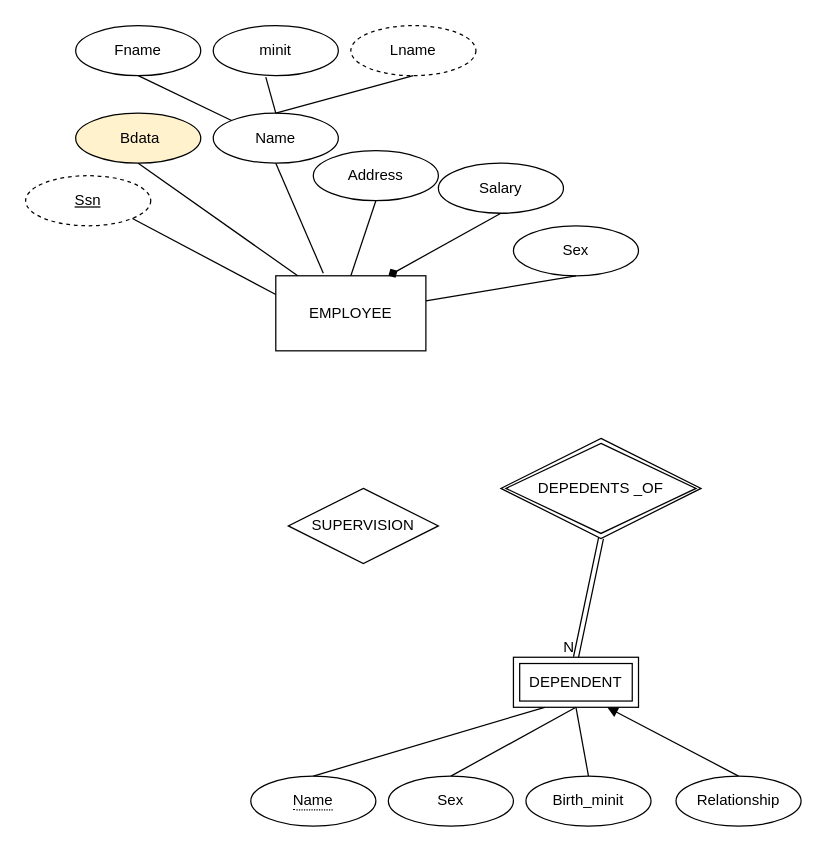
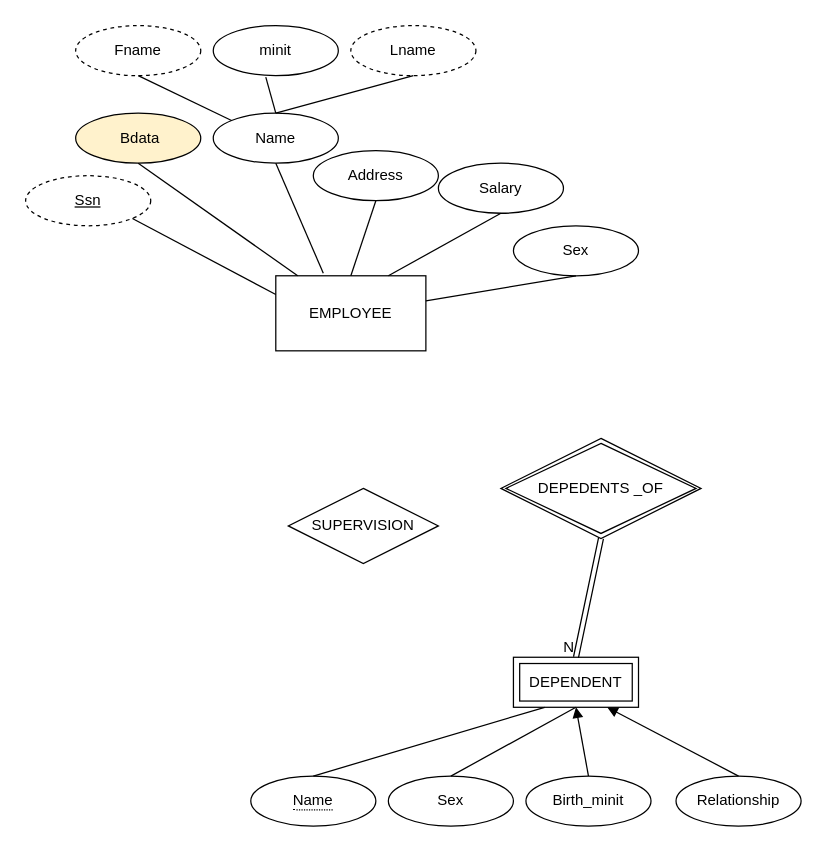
- <mxCell id="23" value="Fname" style="ellipse;whiteSpace=wrap;html=1;align=center;" vertex="1" parent="1"><mxGeometry x="60" y="20" width="100" height="40" as="geometry" /></mxCell>
+ <mxCell id="23" value="Fname" style="ellipse;whiteSpace=wrap;html=1;align=center;dashed=1;" vertex="1" parent="1"><mxGeometry x="60" y="20" width="100" height="40" as="geometry" /></mxCell>
- <mxCell id="20" value="" style="endArrow=diamond;html=1;rounded=0;exitX=0.5;exitY=1;exitDx=0;exitDy=0;entryX=0.75;entryY=0;entryDx=0;entryDy=0;" edge="1" parent="1" source="16" target="14"><mxGeometry relative="1" as="geometry"><mxPoint x="310" y="170" as="sourcePoint" /><mxPoint x="290" y="230" as="targetPoint" /></mxGeometry></mxCell>
+ <mxCell id="20" value="" style="endArrow=none;html=1;rounded=0;exitX=0.5;exitY=1;exitDx=0;exitDy=0;entryX=0.75;entryY=0;entryDx=0;entryDy=0;" edge="1" parent="1" source="16" target="14"><mxGeometry relative="1" as="geometry"><mxPoint x="310" y="170" as="sourcePoint" /><mxPoint x="290" y="230" as="targetPoint" /></mxGeometry></mxCell>
- <mxCell id="12" value="" style="endArrow=none;html=1;rounded=0;exitX=0.5;exitY=0;exitDx=0;exitDy=0;entryX=0.5;entryY=1;entryDx=0;entryDy=0;" parent="1" source="7" target="2" edge="1"><mxGeometry relative="1" as="geometry"><mxPoint x="370" y="630" as="sourcePoint" /><mxPoint x="470" y="575" as="targetPoint" /></mxGeometry></mxCell>
+ <mxCell id="12" value="" style="endArrow=block;html=1;rounded=0;exitX=0.5;exitY=0;exitDx=0;exitDy=0;entryX=0.5;entryY=1;entryDx=0;entryDy=0;" parent="1" source="7" target="2" edge="1"><mxGeometry relative="1" as="geometry"><mxPoint x="370" y="630" as="sourcePoint" /><mxPoint x="470" y="575" as="targetPoint" /></mxGeometry></mxCell>
